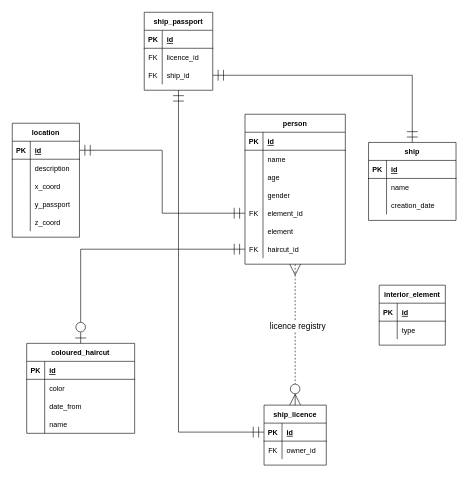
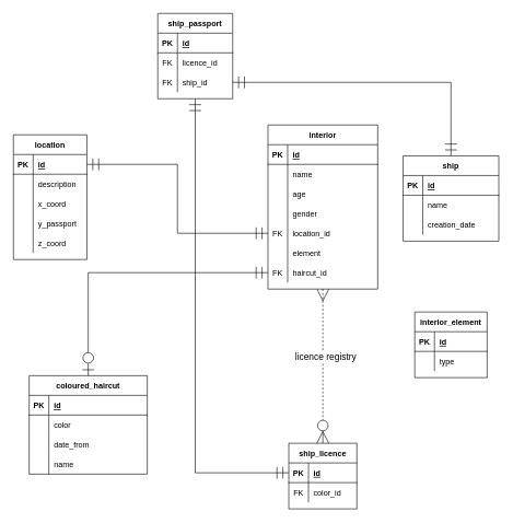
- <mxCell id="18" value="person" style="shape=table;startSize=30;container=1;collapsible=1;childLayout=tableLayout;fixedRows=1;rowLines=0;fontStyle=1;align=center;resizeLast=1;" parent="1" vertex="1"><mxGeometry x="408" y="190" width="167.268" height="250" as="geometry" /></mxCell>
+ <mxCell id="18" value="interior" style="shape=table;startSize=30;container=1;collapsible=1;childLayout=tableLayout;fixedRows=1;rowLines=0;fontStyle=1;align=center;resizeLast=1;" parent="1" vertex="1"><mxGeometry x="408" y="190" width="167.268" height="250" as="geometry" /></mxCell>
- <mxCell id="33" value="element_id" style="shape=partialRectangle;overflow=hidden;connectable=0;fillColor=none;align=left;top=0;left=0;bottom=0;right=0;spacingLeft=6;" parent="31" vertex="1"><mxGeometry x="30" width="137.268" height="30" as="geometry"><mxRectangle width="137.268" height="30" as="alternateBounds" /></mxGeometry></mxCell>
+ <mxCell id="33" value="location_id" style="shape=partialRectangle;overflow=hidden;connectable=0;fillColor=none;align=left;top=0;left=0;bottom=0;right=0;spacingLeft=6;" parent="31" vertex="1"><mxGeometry x="30" width="137.268" height="30" as="geometry"><mxRectangle width="137.268" height="30" as="alternateBounds" /></mxGeometry></mxCell>
- <mxCell id="46" value="owner_id" style="shape=partialRectangle;overflow=hidden;connectable=0;fillColor=none;align=left;top=0;left=0;bottom=0;right=0;spacingLeft=6;" parent="44" vertex="1"><mxGeometry x="30" width="73.773" height="30" as="geometry"><mxRectangle width="73.773" height="30" as="alternateBounds" /></mxGeometry></mxCell>
+ <mxCell id="46" value="color_id" style="shape=partialRectangle;overflow=hidden;connectable=0;fillColor=none;align=left;top=0;left=0;bottom=0;right=0;spacingLeft=6;" parent="44" vertex="1"><mxGeometry x="30" width="73.773" height="30" as="geometry"><mxRectangle width="73.773" height="30" as="alternateBounds" /></mxGeometry></mxCell>
